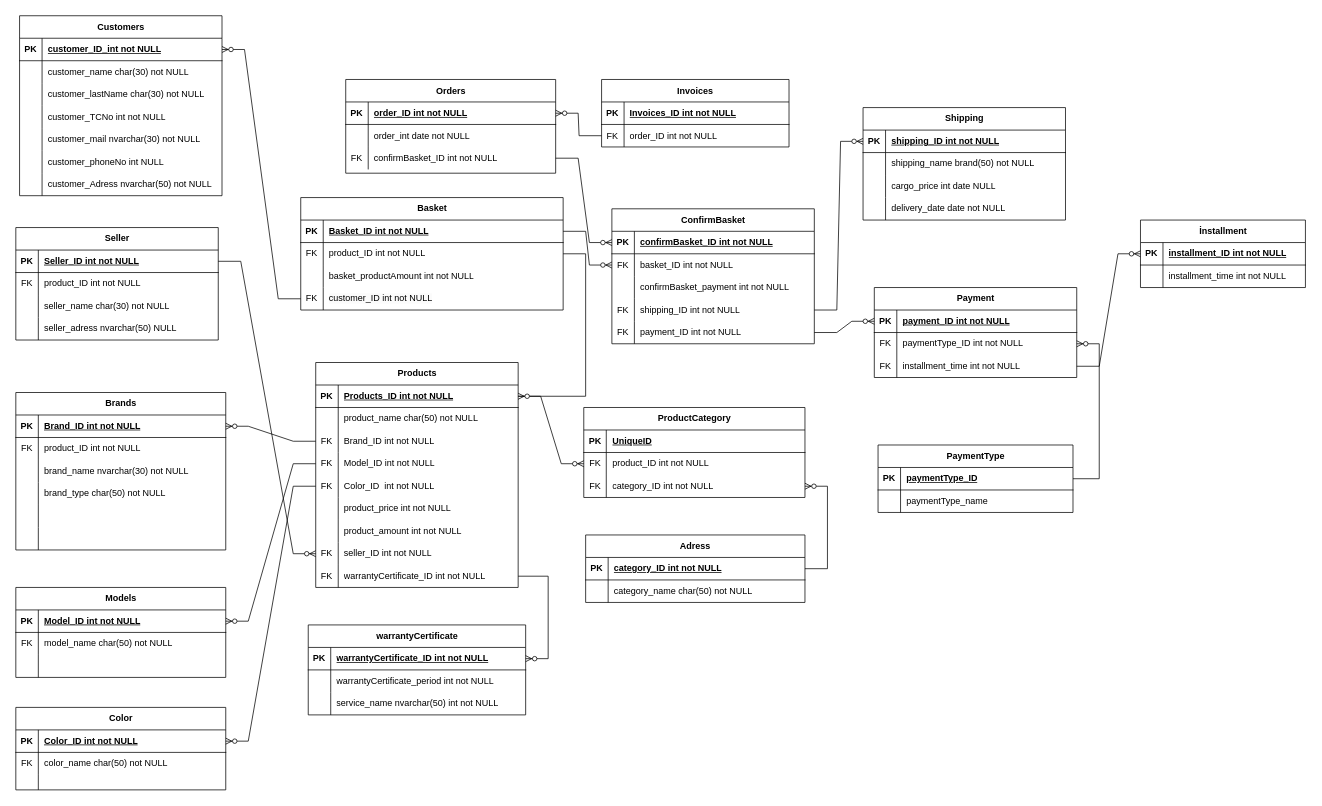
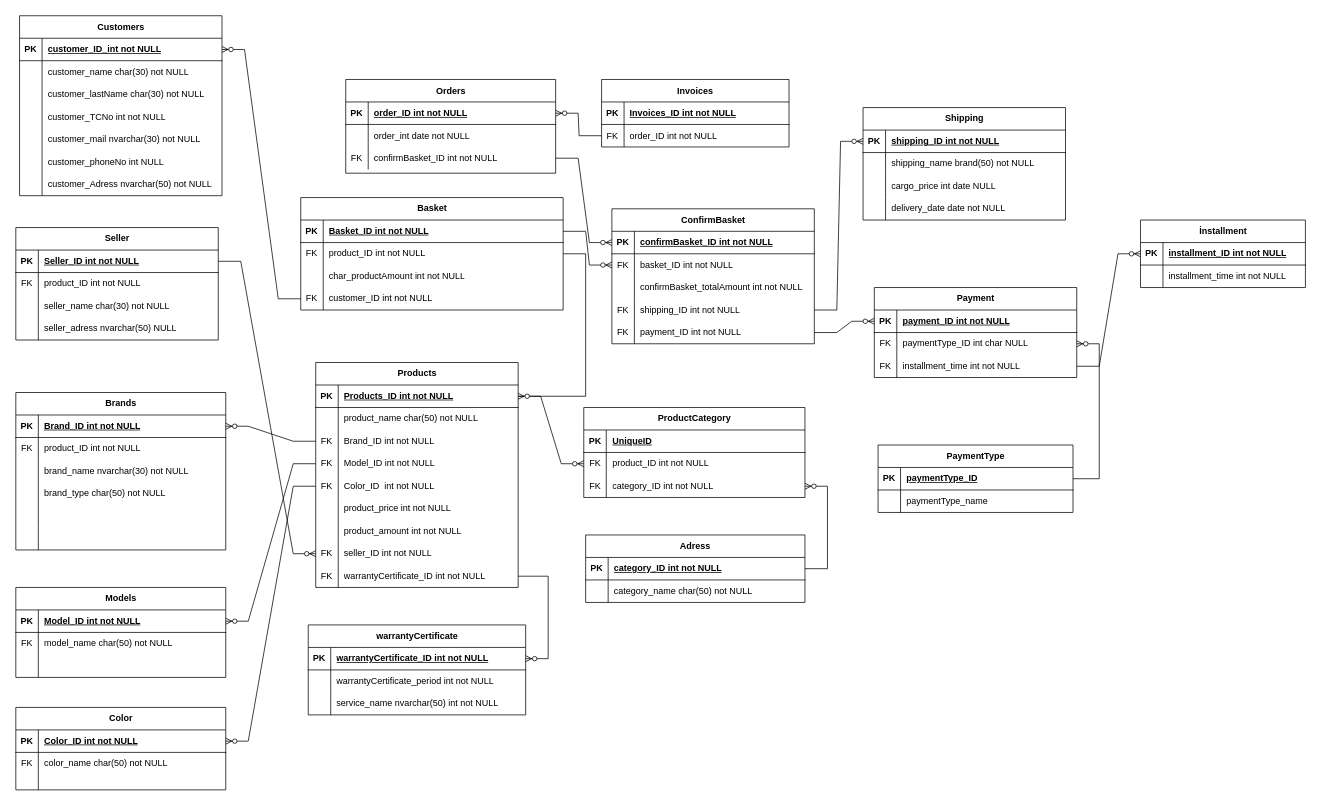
- <mxCell id="155" value="basket_productAmount int not NULL" style="shape=partialRectangle;connectable=0;fillColor=none;top=0;left=0;bottom=0;right=0;align=left;spacingLeft=6;overflow=hidden;whiteSpace=wrap;html=1;" vertex="1" parent="153"><mxGeometry x="30" width="320" height="30" as="geometry"><mxRectangle width="320" height="30" as="alternateBounds" /></mxGeometry></mxCell>
+ <mxCell id="155" value="char_productAmount int not NULL" style="shape=partialRectangle;connectable=0;fillColor=none;top=0;left=0;bottom=0;right=0;align=left;spacingLeft=6;overflow=hidden;whiteSpace=wrap;html=1;" vertex="1" parent="153"><mxGeometry x="30" width="320" height="30" as="geometry"><mxRectangle width="320" height="30" as="alternateBounds" /></mxGeometry></mxCell>
- <mxCell id="169" value="confirmBasket_payment int not NULL" style="shape=partialRectangle;connectable=0;fillColor=none;top=0;left=0;bottom=0;right=0;align=left;spacingLeft=6;overflow=hidden;whiteSpace=wrap;html=1;" vertex="1" parent="167"><mxGeometry x="30" width="240" height="30" as="geometry"><mxRectangle width="240" height="30" as="alternateBounds" /></mxGeometry></mxCell>
+ <mxCell id="169" value="confirmBasket_totalAmount int not NULL" style="shape=partialRectangle;connectable=0;fillColor=none;top=0;left=0;bottom=0;right=0;align=left;spacingLeft=6;overflow=hidden;whiteSpace=wrap;html=1;" vertex="1" parent="167"><mxGeometry x="30" width="240" height="30" as="geometry"><mxRectangle width="240" height="30" as="alternateBounds" /></mxGeometry></mxCell>
- <mxCell id="210" value="paymentType_ID int not NULL" style="shape=partialRectangle;connectable=0;fillColor=none;top=0;left=0;bottom=0;right=0;align=left;spacingLeft=6;overflow=hidden;whiteSpace=wrap;html=1;" vertex="1" parent="208"><mxGeometry x="30" width="240" height="30" as="geometry"><mxRectangle width="240" height="30" as="alternateBounds" /></mxGeometry></mxCell>
+ <mxCell id="210" value="paymentType_ID int char NULL" style="shape=partialRectangle;connectable=0;fillColor=none;top=0;left=0;bottom=0;right=0;align=left;spacingLeft=6;overflow=hidden;whiteSpace=wrap;html=1;" vertex="1" parent="208"><mxGeometry x="30" width="240" height="30" as="geometry"><mxRectangle width="240" height="30" as="alternateBounds" /></mxGeometry></mxCell>
